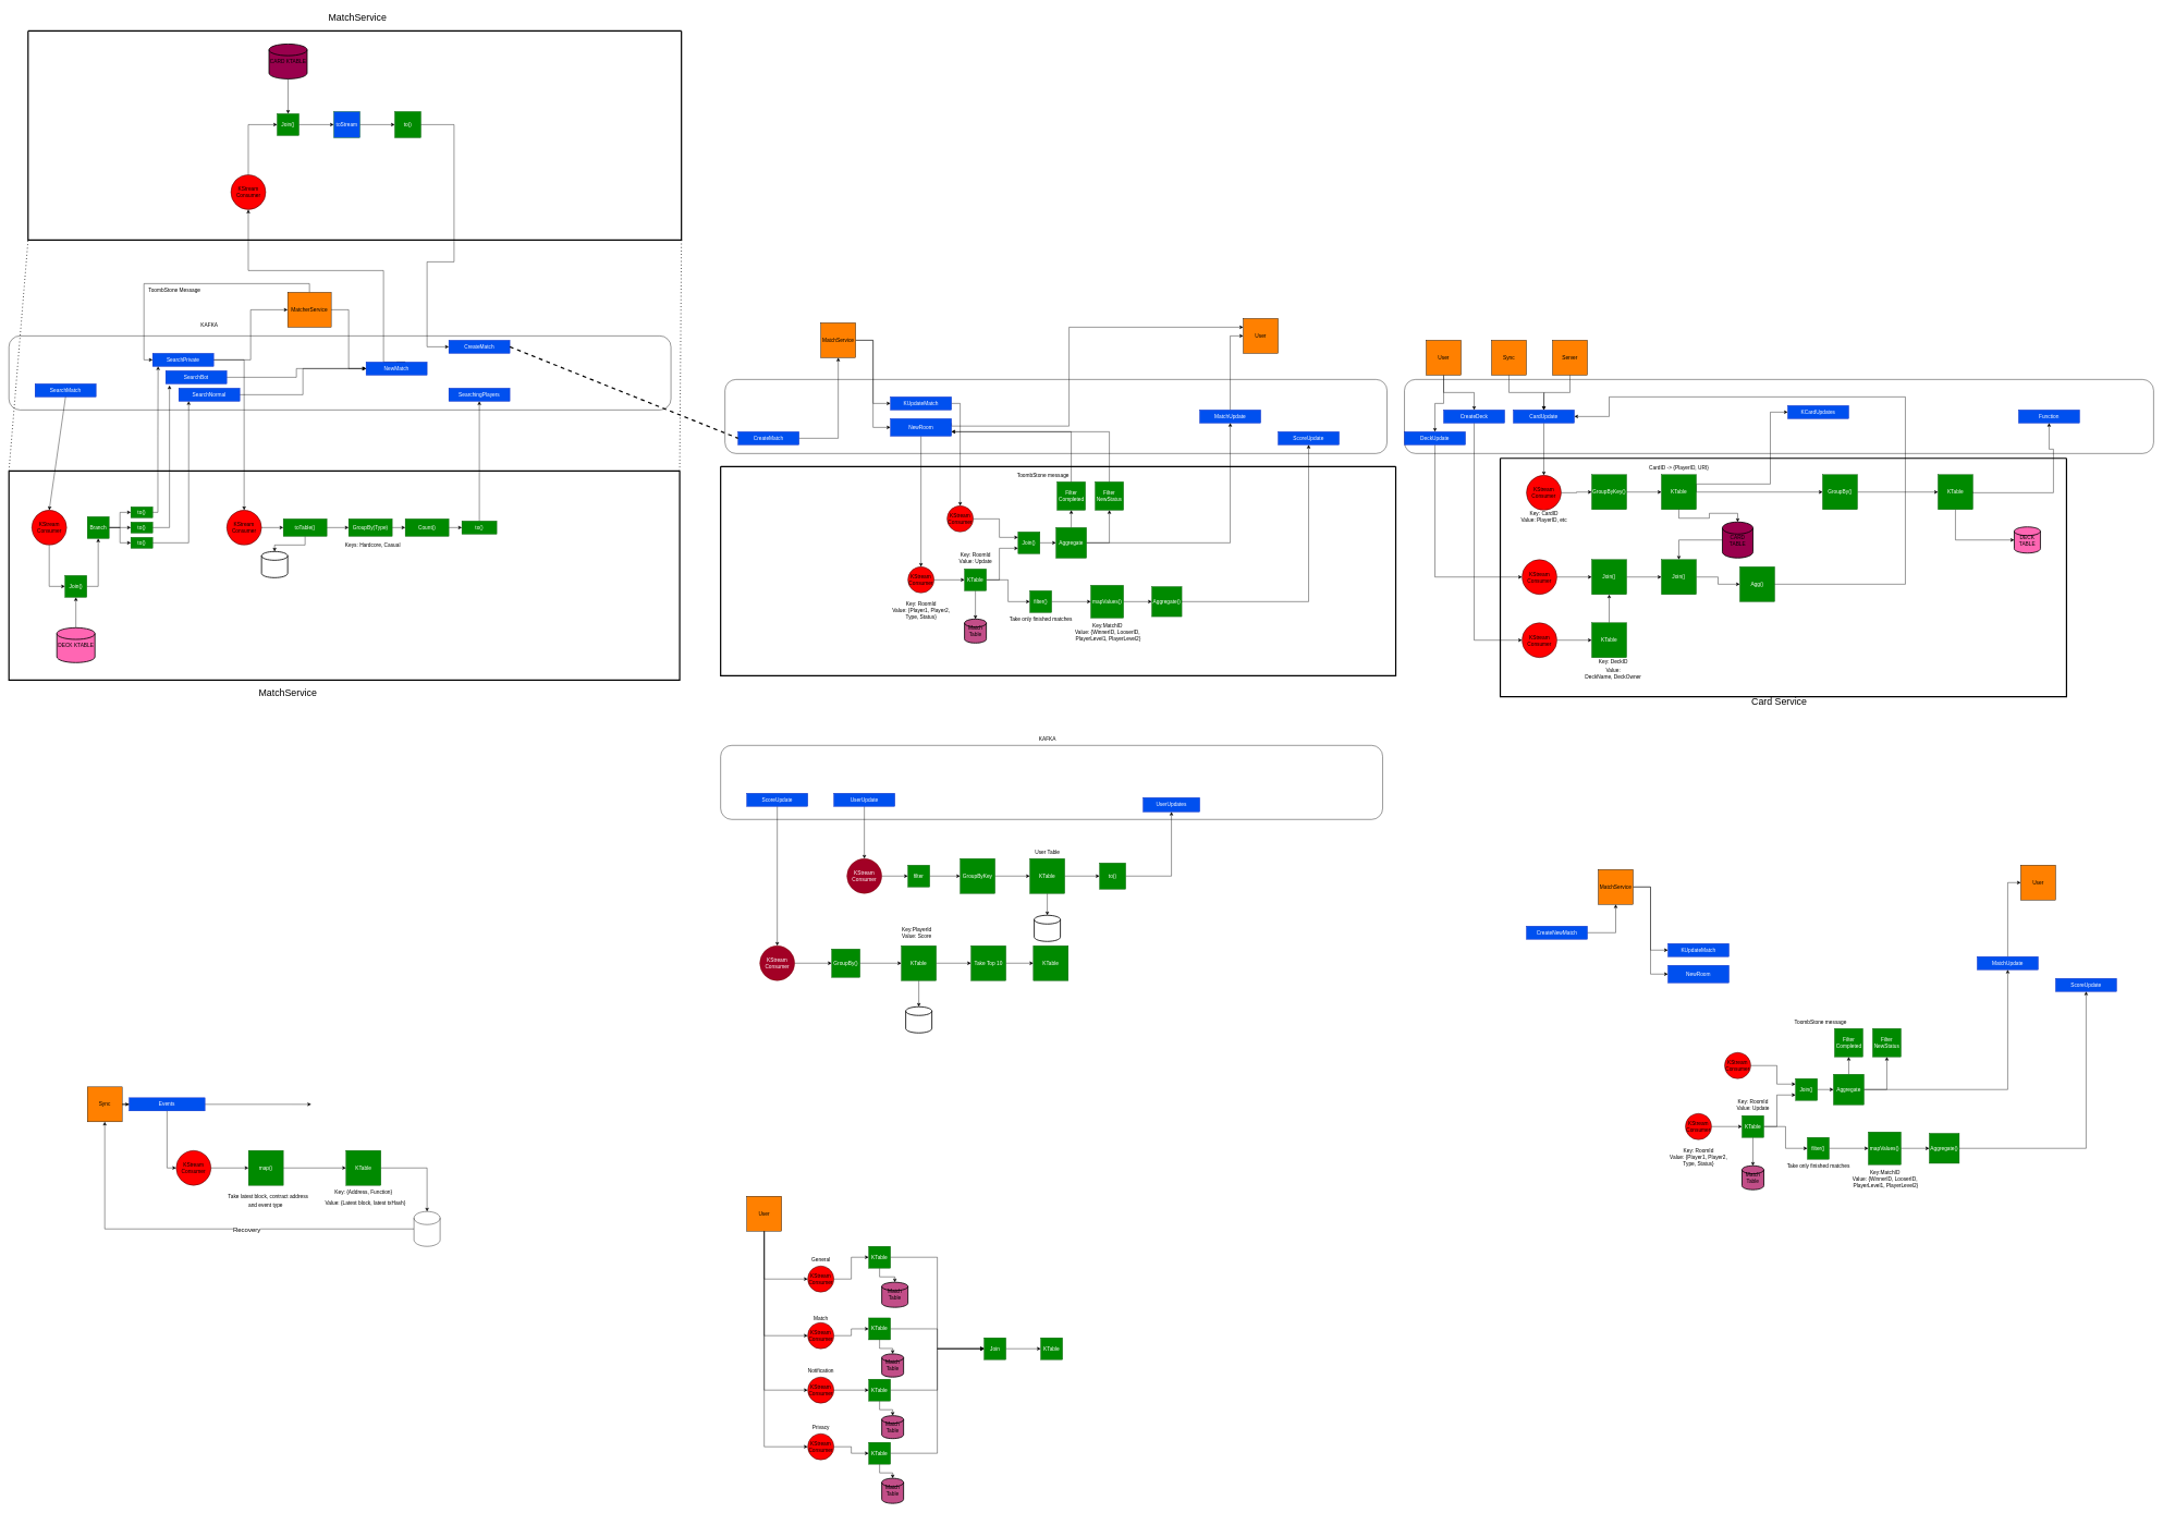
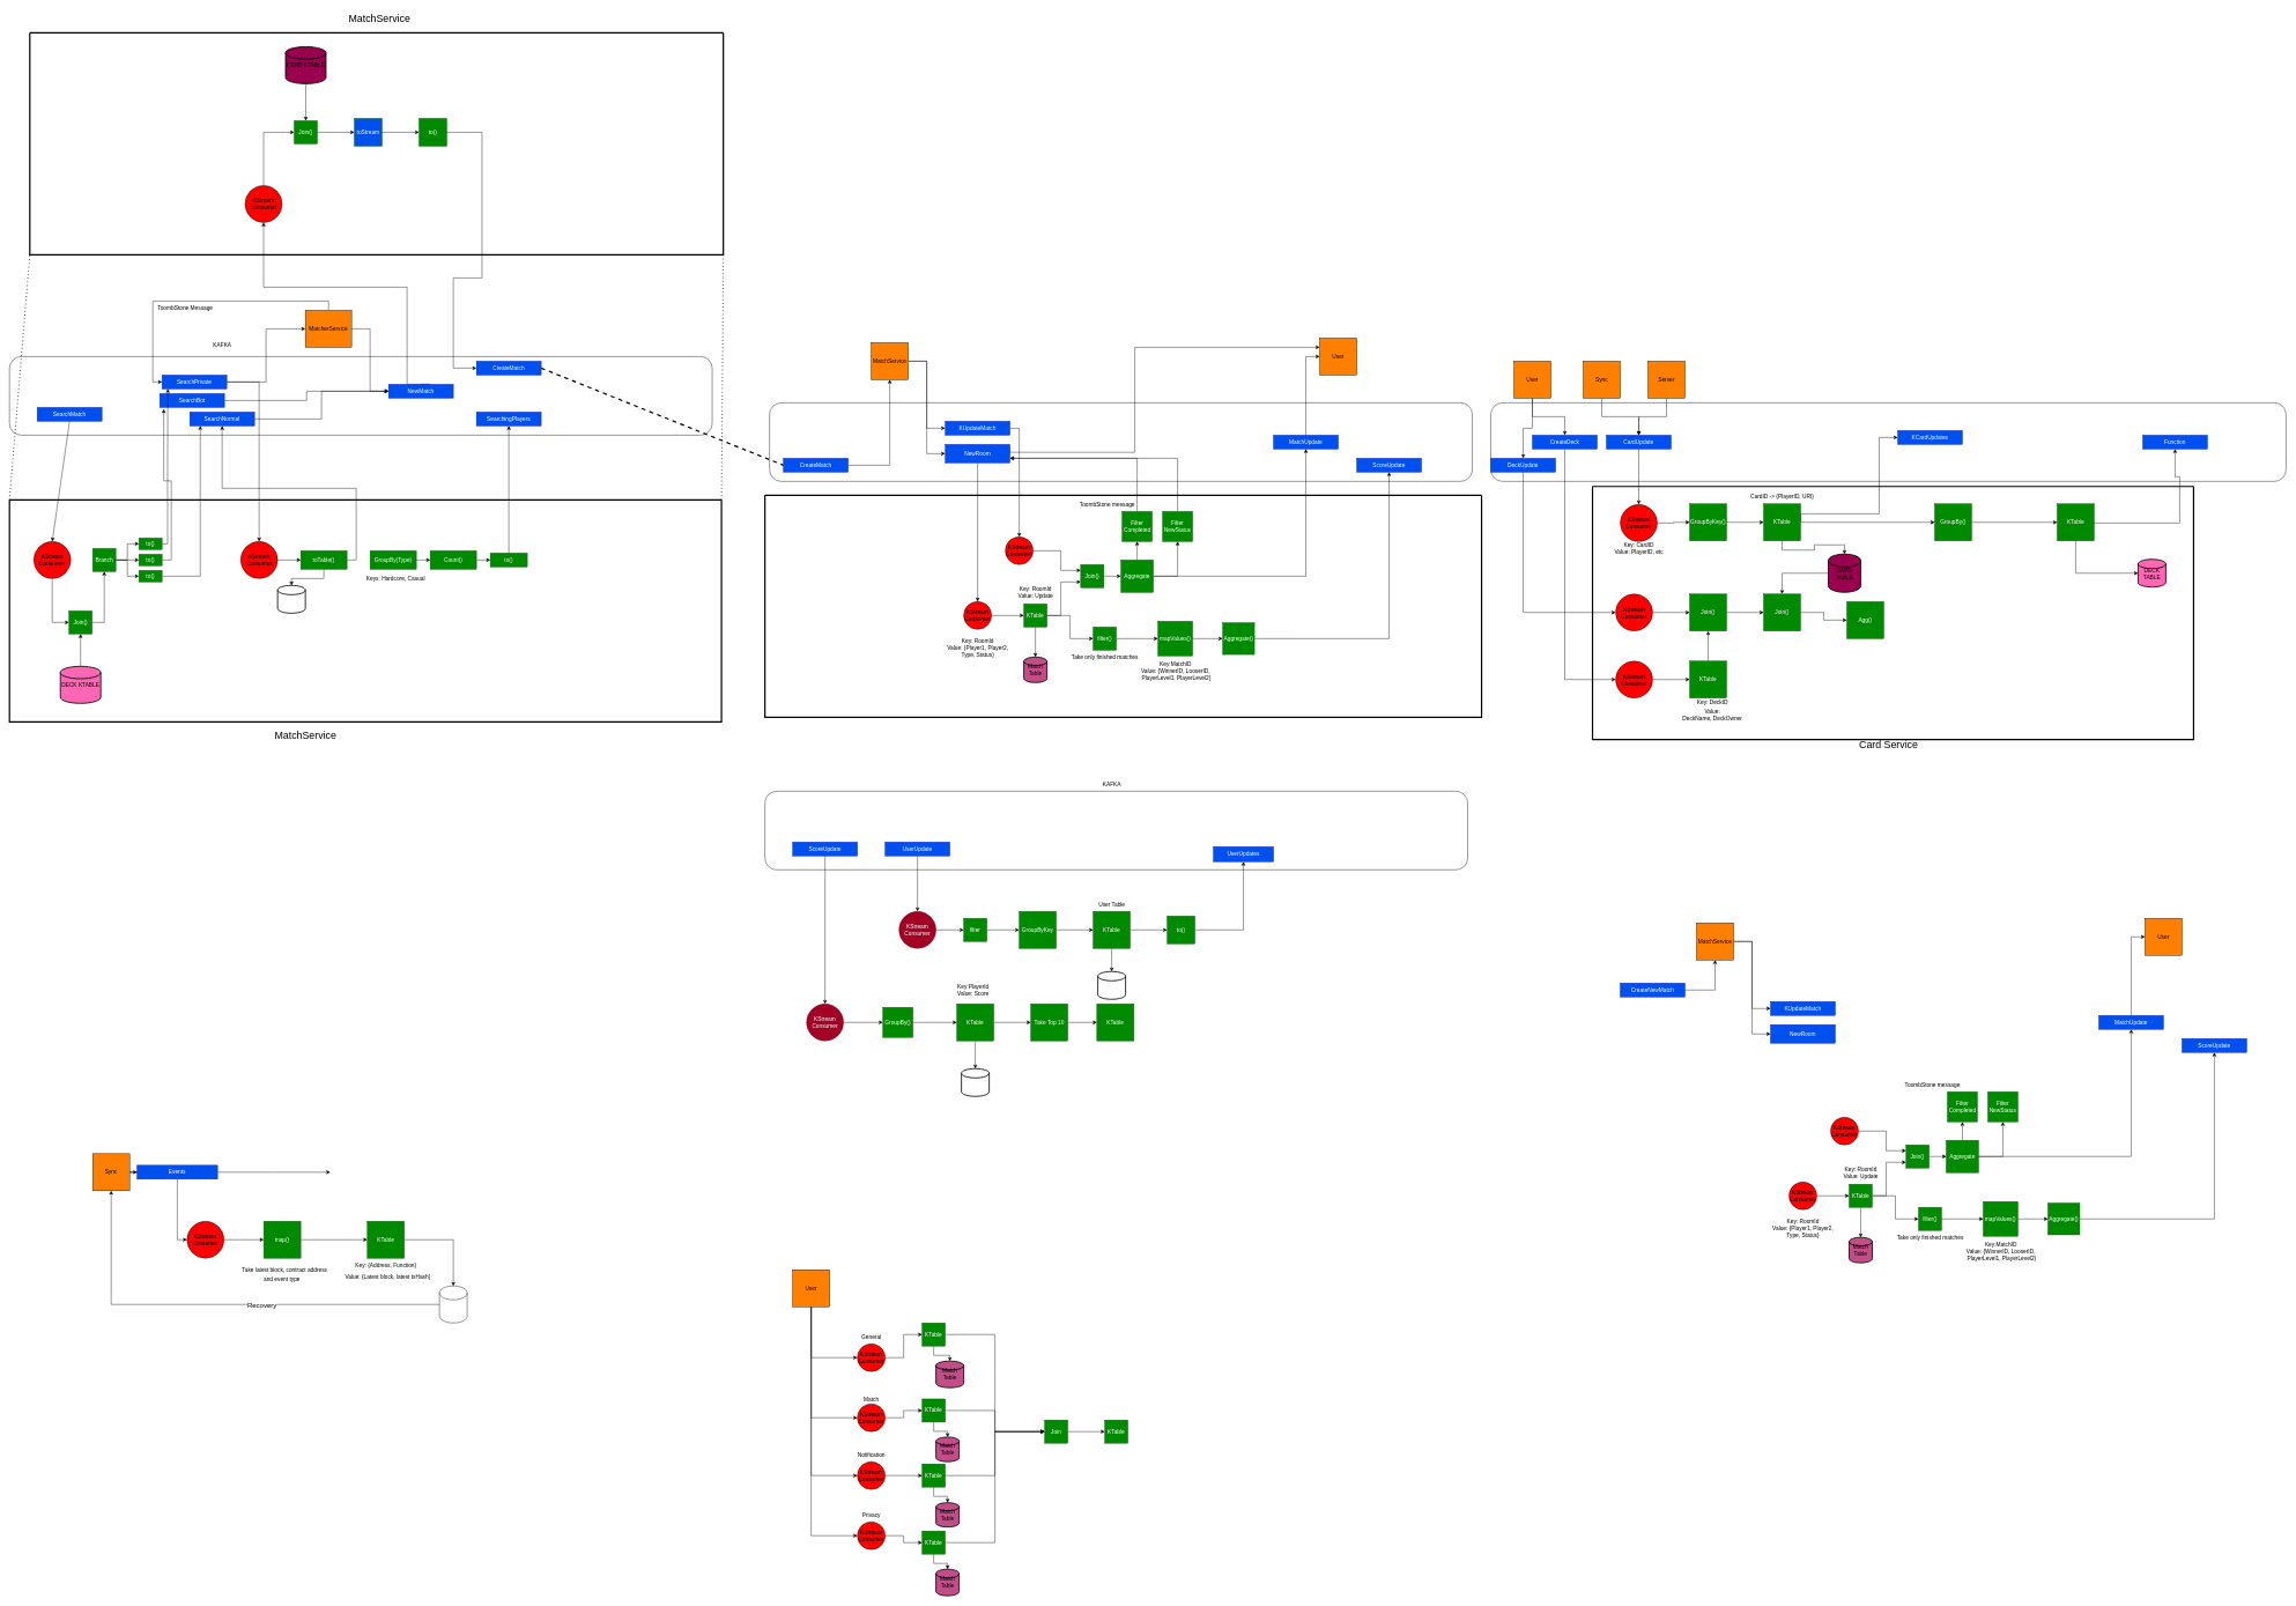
- <mxCell id="5" value="SearchBot" style="rounded=0;whiteSpace=wrap;html=1;fillColor=#0050ef;fontColor=#ffffff;strokeColor=#001DBC;" parent="1" vertex="1"><mxGeometry x="380" y="850" width="140" height="30" as="geometry" /></mxCell>
+ <mxCell id="5" value="SearchBot" style="rounded=0;whiteSpace=wrap;html=1;fillColor=#0050ef;fontColor=#ffffff;strokeColor=#001DBC;" parent="1" vertex="1"><mxGeometry x="345" y="850" width="140" height="30" as="geometry" /></mxCell>
- <mxCell id="195" style="edgeStyle=orthogonalEdgeStyle;rounded=0;orthogonalLoop=1;jettySize=auto;html=1;exitX=1;exitY=0.5;exitDx=0;exitDy=0;entryX=1;entryY=0.5;entryDx=0;entryDy=0;" parent="1" source="103" target="62" edge="1"><mxGeometry relative="1" as="geometry"><Array as="points"><mxPoint x="4374" y="1340" /><mxPoint x="4374" y="910" /><mxPoint x="3694" y="910" /><mxPoint x="3694" y="955" /></Array></mxGeometry></mxCell>
- <mxCell id="28" style="edgeStyle=orthogonalEdgeStyle;rounded=0;orthogonalLoop=1;jettySize=auto;html=1;exitX=1;exitY=0.5;exitDx=0;exitDy=0;entryX=0;entryY=0.5;entryDx=0;entryDy=0;" parent="1" source="29" target="35" edge="1"><mxGeometry relative="1" as="geometry"><mxPoint x="800" y="1210" as="targetPoint" /></mxGeometry></mxCell>
+ <mxCell id="28" style="edgeStyle=orthogonalEdgeStyle;rounded=0;orthogonalLoop=1;jettySize=auto;html=1;exitX=1;exitY=0.5;exitDx=0;exitDy=0;" parent="1" source="29" target="24" edge="1"><mxGeometry relative="1" as="geometry"><mxPoint x="800" y="1210" as="targetPoint" /></mxGeometry></mxCell>
